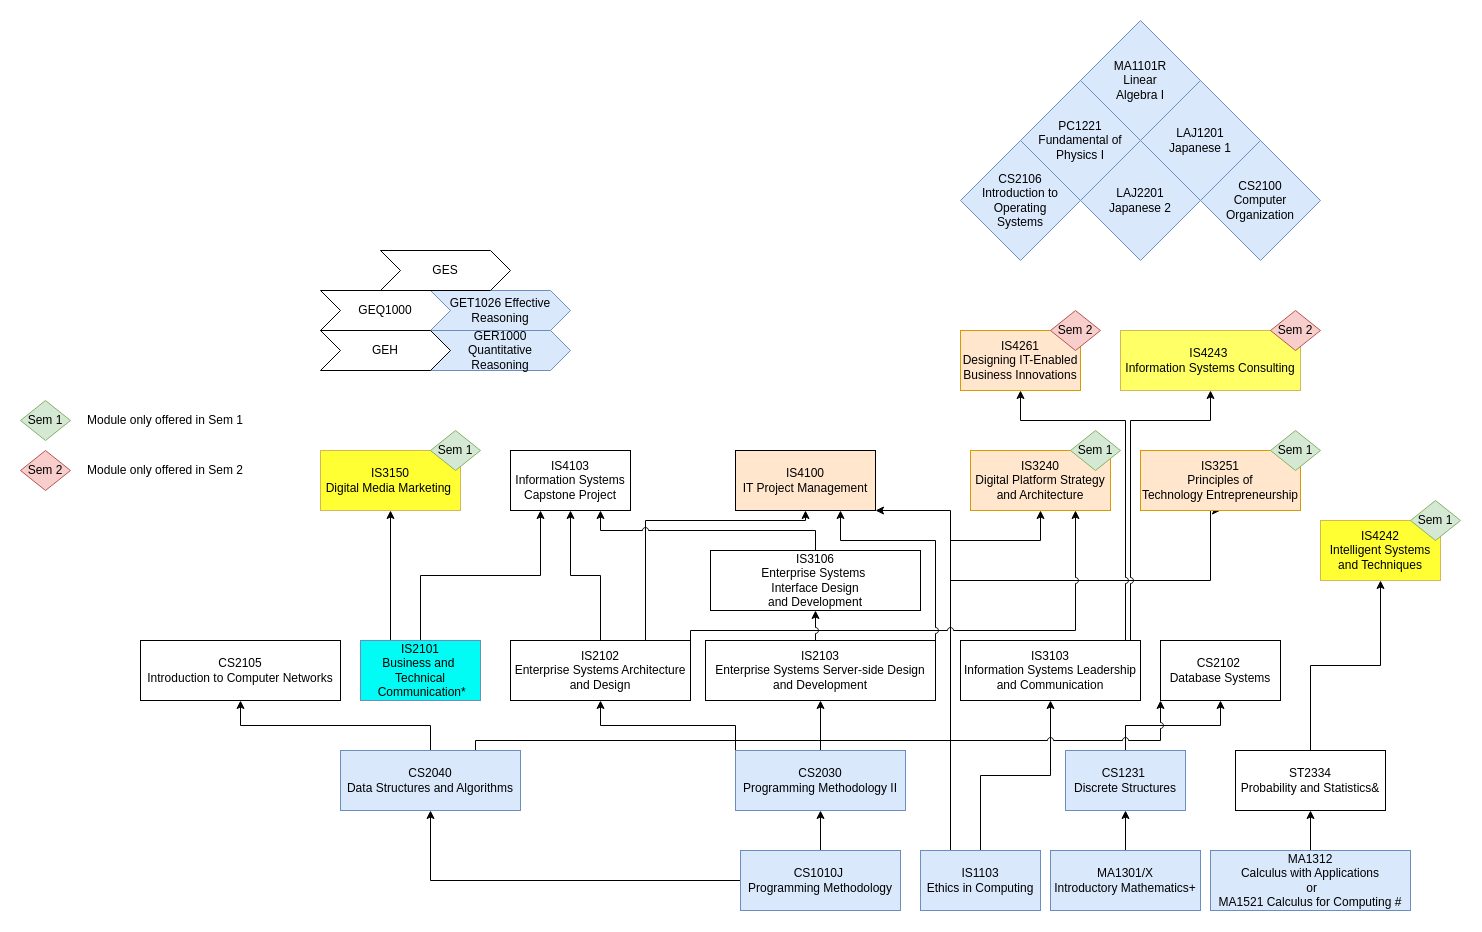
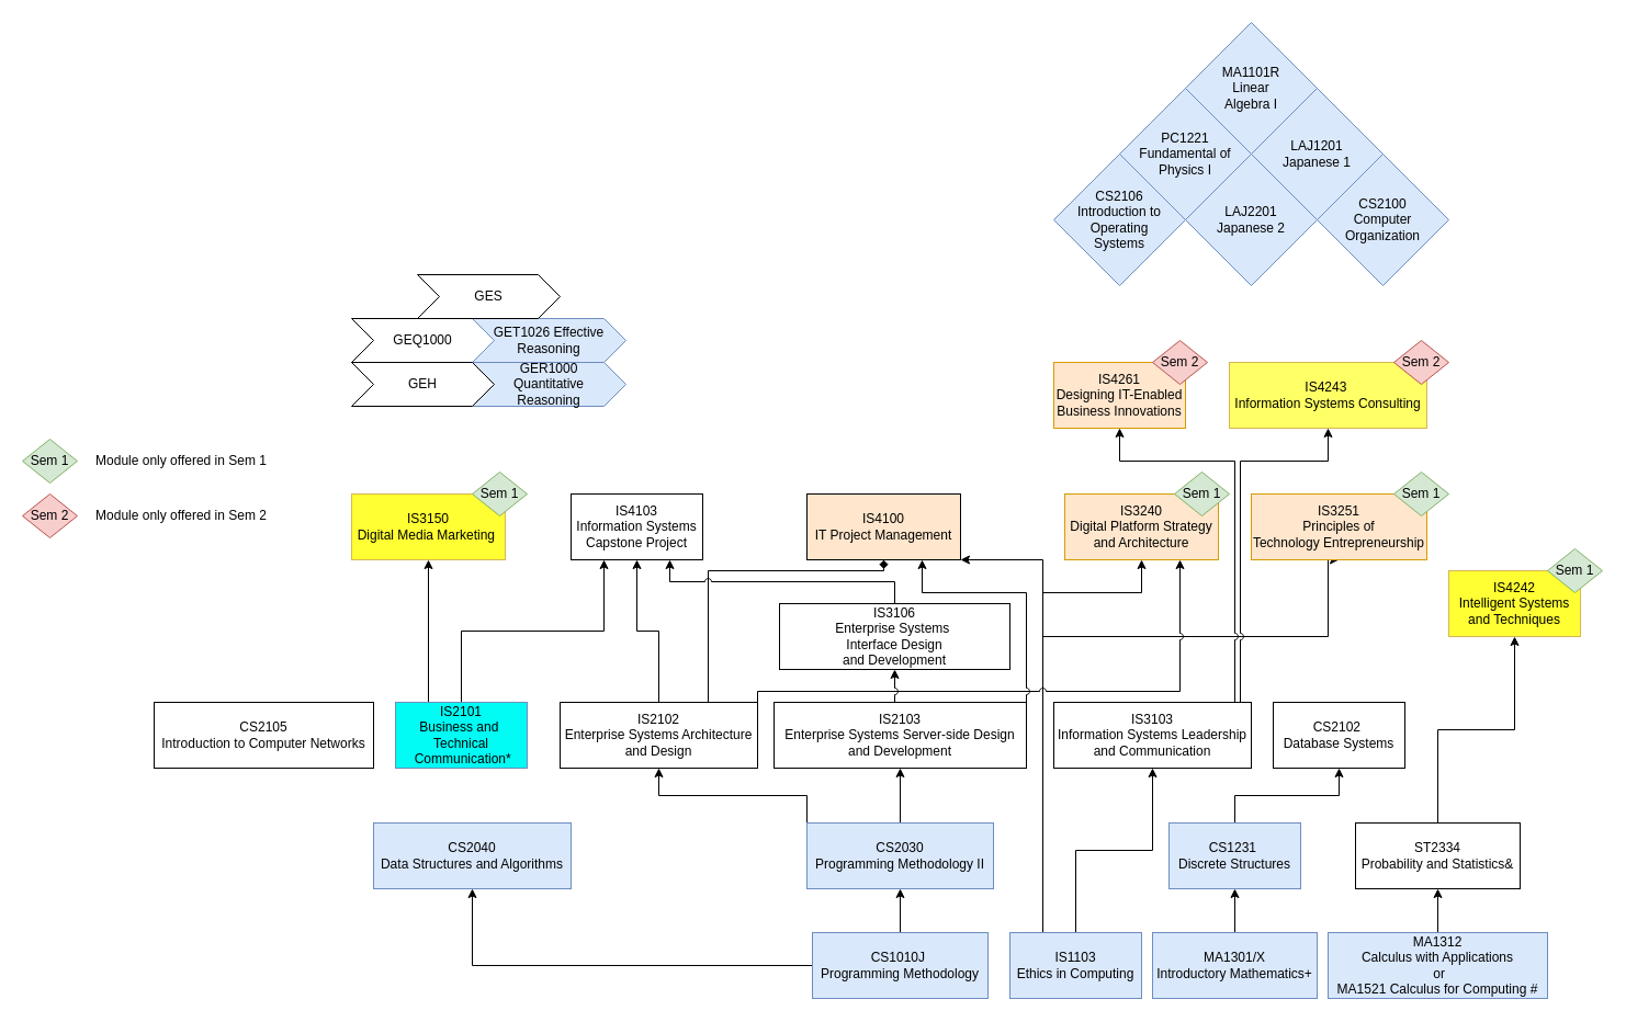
- <mxCell id="36" value="&lt;span style=&quot;white-space: pre&quot;&gt;IS4103&lt;br&gt;Information Systems&lt;br/&gt;Capstone Project&lt;/span&gt;" style="rounded=0;whiteSpace=wrap;html=1;" parent="1" vertex="1"><mxGeometry x="510" y="450" width="120" height="60" as="geometry" /></mxCell>
+ <mxCell id="36" value="&lt;span style=&quot;white-space: pre&quot;&gt;IS4103&lt;br&gt;Information Systems&lt;br/&gt;Capstone Project&lt;/span&gt;" style="rounded=0;whiteSpace=wrap;html=1;" parent="1" vertex="1"><mxGeometry x="520" y="450" width="120" height="60" as="geometry" /></mxCell>
- <mxCell id="21" style="edgeStyle=orthogonalEdgeStyle;rounded=0;comic=0;jumpStyle=arc;orthogonalLoop=1;jettySize=auto;html=1;exitX=0.75;exitY=0;exitDx=0;exitDy=0;entryX=0.5;entryY=1;entryDx=0;entryDy=0;shadow=0;strokeColor=#000000;" parent="1" source="23" target="35" edge="1"><mxGeometry relative="1" as="geometry"><Array as="points"><mxPoint x="645" y="520" /><mxPoint x="805" y="520" /></Array></mxGeometry></mxCell>
+ <mxCell id="21" style="edgeStyle=orthogonalEdgeStyle;rounded=0;comic=0;jumpStyle=arc;orthogonalLoop=1;jettySize=auto;html=1;exitX=0.75;exitY=0;exitDx=0;exitDy=0;entryX=0.5;entryY=1;entryDx=0;entryDy=0;shadow=0;strokeColor=#000000;endArrow=diamond;" parent="1" source="23" target="35" edge="1"><mxGeometry relative="1" as="geometry"><Array as="points"><mxPoint x="645" y="520" /><mxPoint x="805" y="520" /></Array></mxGeometry></mxCell>
- <mxCell id="12" style="edgeStyle=orthogonalEdgeStyle;rounded=0;orthogonalLoop=1;jettySize=auto;html=1;exitX=0.5;exitY=0;exitDx=0;exitDy=0;entryX=0.5;entryY=1;entryDx=0;entryDy=0;" parent="1" source="14" target="16" edge="1"><mxGeometry relative="1" as="geometry" /></mxCell>
- <mxCell id="13" style="edgeStyle=orthogonalEdgeStyle;rounded=0;orthogonalLoop=1;jettySize=auto;html=1;entryX=0;entryY=1;entryDx=0;entryDy=0;strokeColor=#000000;jumpStyle=arc;shadow=0;comic=0;fillColor=#f8cecc;exitX=0.75;exitY=0;exitDx=0;exitDy=0;" parent="1" source="14" target="15" edge="1"><mxGeometry relative="1" as="geometry"><mxPoint x="520" y="740" as="sourcePoint" /><Array as="points"><mxPoint x="475" y="740" /><mxPoint x="1160" y="740" /></Array></mxGeometry></mxCell>
